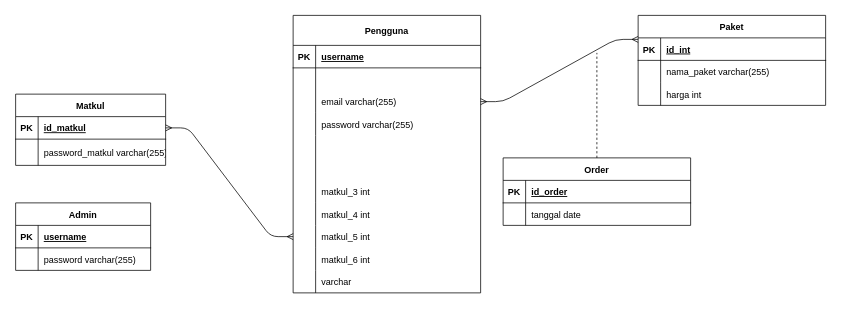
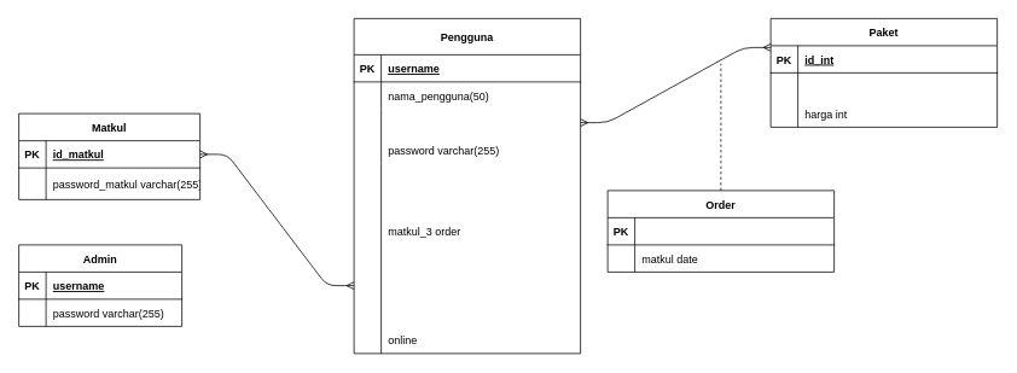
- <mxCell id="8" value="nama_paket varchar(255)" style="shape=partialRectangle;overflow=hidden;connectable=0;fillColor=none;top=0;left=0;bottom=0;right=0;align=left;spacingLeft=6;" parent="6" vertex="1"><mxGeometry x="30" width="220" height="30" as="geometry" /></mxCell>
+ <mxCell id="19" value="nama_pengguna(50)" style="shape=partialRectangle;overflow=hidden;connectable=0;fillColor=none;top=0;left=0;bottom=0;right=0;align=left;spacingLeft=6;fontStyle=0" parent="17" vertex="1"><mxGeometry x="30" width="220" height="30" as="geometry" /></mxCell>
- <mxCell id="22" value="email varchar(255)" style="shape=partialRectangle;overflow=hidden;connectable=0;fillColor=none;top=0;left=0;bottom=0;right=0;align=left;spacingLeft=6;fontStyle=0" vertex="1" parent="20"><mxGeometry x="30" width="220" height="30" as="geometry" /></mxCell>
- <mxCell id="32" value="matkul_3 int" style="shape=partialRectangle;overflow=hidden;connectable=0;fillColor=none;top=0;left=0;bottom=0;right=0;align=left;spacingLeft=6;fontStyle=0" vertex="1" parent="30"><mxGeometry x="30" width="220" height="30" as="geometry" /></mxCell>
+ <mxCell id="32" value="matkul_3 order" style="shape=partialRectangle;overflow=hidden;connectable=0;fillColor=none;top=0;left=0;bottom=0;right=0;align=left;spacingLeft=6;fontStyle=0" vertex="1" parent="30"><mxGeometry x="30" width="220" height="30" as="geometry" /></mxCell>
- <mxCell id="48" value="id_order" style="shape=partialRectangle;connectable=0;fillColor=none;top=0;left=0;bottom=0;right=0;align=left;spacingLeft=6;fontStyle=5;overflow=hidden;" vertex="1" parent="46"><mxGeometry x="30" width="220" height="30" as="geometry" /></mxCell>
- <mxCell id="35" value="matkul_4 int" style="shape=partialRectangle;overflow=hidden;connectable=0;fillColor=none;top=0;left=0;bottom=0;right=0;align=left;spacingLeft=6;fontStyle=0" vertex="1" parent="33"><mxGeometry x="30" width="220" height="30" as="geometry" /></mxCell>
- <mxCell id="51" value="tanggal date" style="shape=partialRectangle;connectable=0;fillColor=none;top=0;left=0;bottom=0;right=0;align=left;spacingLeft=6;overflow=hidden;" vertex="1" parent="49"><mxGeometry x="30" width="220" height="30" as="geometry" /></mxCell>
+ <mxCell id="51" value="matkul date" style="shape=partialRectangle;connectable=0;fillColor=none;top=0;left=0;bottom=0;right=0;align=left;spacingLeft=6;overflow=hidden;" vertex="1" parent="49"><mxGeometry x="30" width="220" height="30" as="geometry" /></mxCell>
- <mxCell id="38" value="matkul_5 int" style="shape=partialRectangle;overflow=hidden;connectable=0;fillColor=none;top=0;left=0;bottom=0;right=0;align=left;spacingLeft=6;fontStyle=0" vertex="1" parent="36"><mxGeometry x="30" width="220" height="30" as="geometry" /></mxCell>
- <mxCell id="41" value="matkul_6 int" style="shape=partialRectangle;overflow=hidden;connectable=0;fillColor=none;top=0;left=0;bottom=0;right=0;align=left;spacingLeft=6;fontStyle=0" vertex="1" parent="39"><mxGeometry x="30" width="220" height="30" as="geometry" /></mxCell>
- <mxCell id="44" value="varchar" style="shape=partialRectangle;overflow=hidden;connectable=0;fillColor=none;top=0;left=0;bottom=0;right=0;align=left;spacingLeft=6;fontStyle=0" vertex="1" parent="42"><mxGeometry x="30" width="220" height="30" as="geometry" /></mxCell>
+ <mxCell id="44" value="online" style="shape=partialRectangle;overflow=hidden;connectable=0;fillColor=none;top=0;left=0;bottom=0;right=0;align=left;spacingLeft=6;fontStyle=0" vertex="1" parent="42"><mxGeometry x="30" width="220" height="30" as="geometry" /></mxCell>
